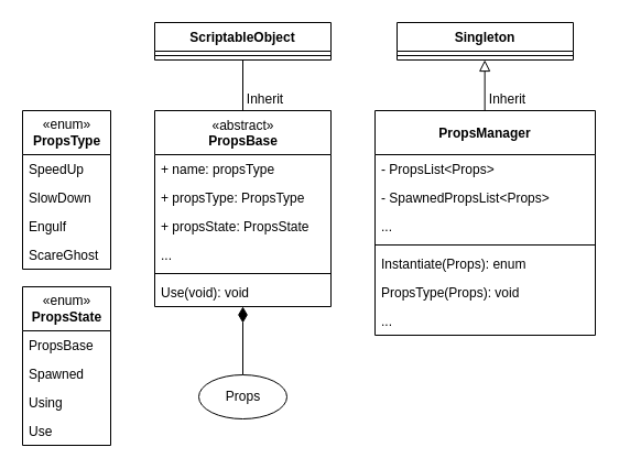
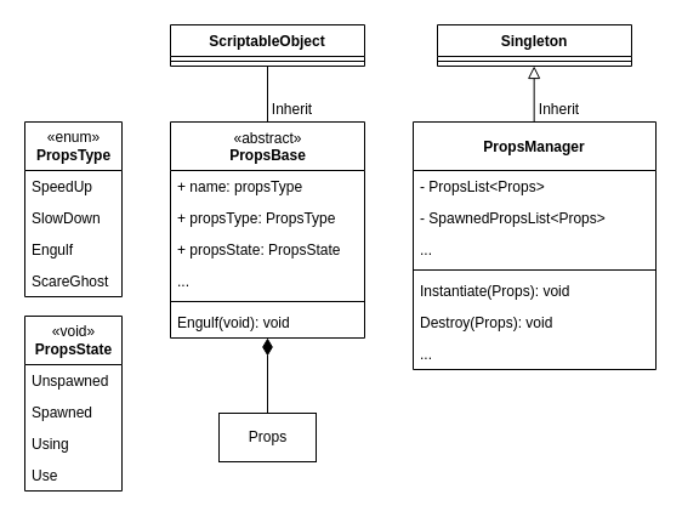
- <mxCell id="18" value="Instantiate(Props): enum" style="text;strokeColor=none;fillColor=none;align=left;verticalAlign=top;spacingLeft=4;spacingRight=4;overflow=hidden;rotatable=0;points=[[0,0.5],[1,0.5]];portConstraint=eastwest;" vertex="1" parent="13"><mxGeometry y="126" width="200" height="26" as="geometry" /></mxCell>
+ <mxCell id="18" value="Instantiate(Props): void" style="text;strokeColor=none;fillColor=none;align=left;verticalAlign=top;spacingLeft=4;spacingRight=4;overflow=hidden;rotatable=0;points=[[0,0.5],[1,0.5]];portConstraint=eastwest;" vertex="1" parent="13"><mxGeometry y="126" width="200" height="26" as="geometry" /></mxCell>
- <mxCell id="10" value="Use(void): void" style="text;strokeColor=none;fillColor=none;align=left;verticalAlign=top;spacingLeft=4;spacingRight=4;overflow=hidden;rotatable=0;points=[[0,0.5],[1,0.5]];portConstraint=eastwest;" vertex="1" parent="4"><mxGeometry y="152" width="160" height="26" as="geometry" /></mxCell>
+ <mxCell id="10" value="Engulf(void): void" style="text;strokeColor=none;fillColor=none;align=left;verticalAlign=top;spacingLeft=4;spacingRight=4;overflow=hidden;rotatable=0;points=[[0,0.5],[1,0.5]];portConstraint=eastwest;" vertex="1" parent="4"><mxGeometry y="152" width="160" height="26" as="geometry" /></mxCell>
- <mxCell id="19" value="PropsType(Props): void" style="text;strokeColor=none;fillColor=none;align=left;verticalAlign=top;spacingLeft=4;spacingRight=4;overflow=hidden;rotatable=0;points=[[0,0.5],[1,0.5]];portConstraint=eastwest;" vertex="1" parent="13"><mxGeometry y="152" width="200" height="26" as="geometry" /></mxCell>
+ <mxCell id="19" value="Destroy(Props): void" style="text;strokeColor=none;fillColor=none;align=left;verticalAlign=top;spacingLeft=4;spacingRight=4;overflow=hidden;rotatable=0;points=[[0,0.5],[1,0.5]];portConstraint=eastwest;" vertex="1" parent="13"><mxGeometry y="152" width="200" height="26" as="geometry" /></mxCell>
- <mxCell id="31" value="«enum»&lt;br&gt;&lt;span style=&quot;font-weight: 700;&quot;&gt;PropsState&lt;/span&gt;" style="swimlane;fontStyle=0;childLayout=stackLayout;horizontal=1;startSize=40;fillColor=none;horizontalStack=0;resizeParent=1;resizeParentMax=0;resizeLast=0;collapsible=1;marginBottom=0;fontSize=12;html=1;" vertex="1" parent="1"><mxGeometry x="20" y="260" width="80" height="144" as="geometry" /></mxCell>
+ <mxCell id="31" value="«void»&lt;br&gt;&lt;span style=&quot;font-weight: 700;&quot;&gt;PropsState&lt;/span&gt;" style="swimlane;fontStyle=0;childLayout=stackLayout;horizontal=1;startSize=40;fillColor=none;horizontalStack=0;resizeParent=1;resizeParentMax=0;resizeLast=0;collapsible=1;marginBottom=0;fontSize=12;html=1;" vertex="1" parent="1"><mxGeometry x="20" y="260" width="80" height="144" as="geometry" /></mxCell>
- <mxCell id="32" value="PropsBase" style="text;strokeColor=none;fillColor=none;align=left;verticalAlign=top;spacingLeft=4;spacingRight=4;overflow=hidden;rotatable=0;points=[[0,0.5],[1,0.5]];portConstraint=eastwest;fontSize=12;" vertex="1" parent="31"><mxGeometry y="40" width="80" height="26" as="geometry" /></mxCell>
+ <mxCell id="32" value="Unspawned" style="text;strokeColor=none;fillColor=none;align=left;verticalAlign=top;spacingLeft=4;spacingRight=4;overflow=hidden;rotatable=0;points=[[0,0.5],[1,0.5]];portConstraint=eastwest;fontSize=12;" vertex="1" parent="31"><mxGeometry y="40" width="80" height="26" as="geometry" /></mxCell>
- <mxCell id="30" value="Props" style="ellipse;html=1;fontSize=12;" vertex="1" parent="1"><mxGeometry x="180" y="340" width="80" height="40" as="geometry" /></mxCell>
+ <mxCell id="30" value="Props" style="html=1;fontSize=12;" vertex="1" parent="1"><mxGeometry x="180" y="340" width="80" height="40" as="geometry" /></mxCell>
